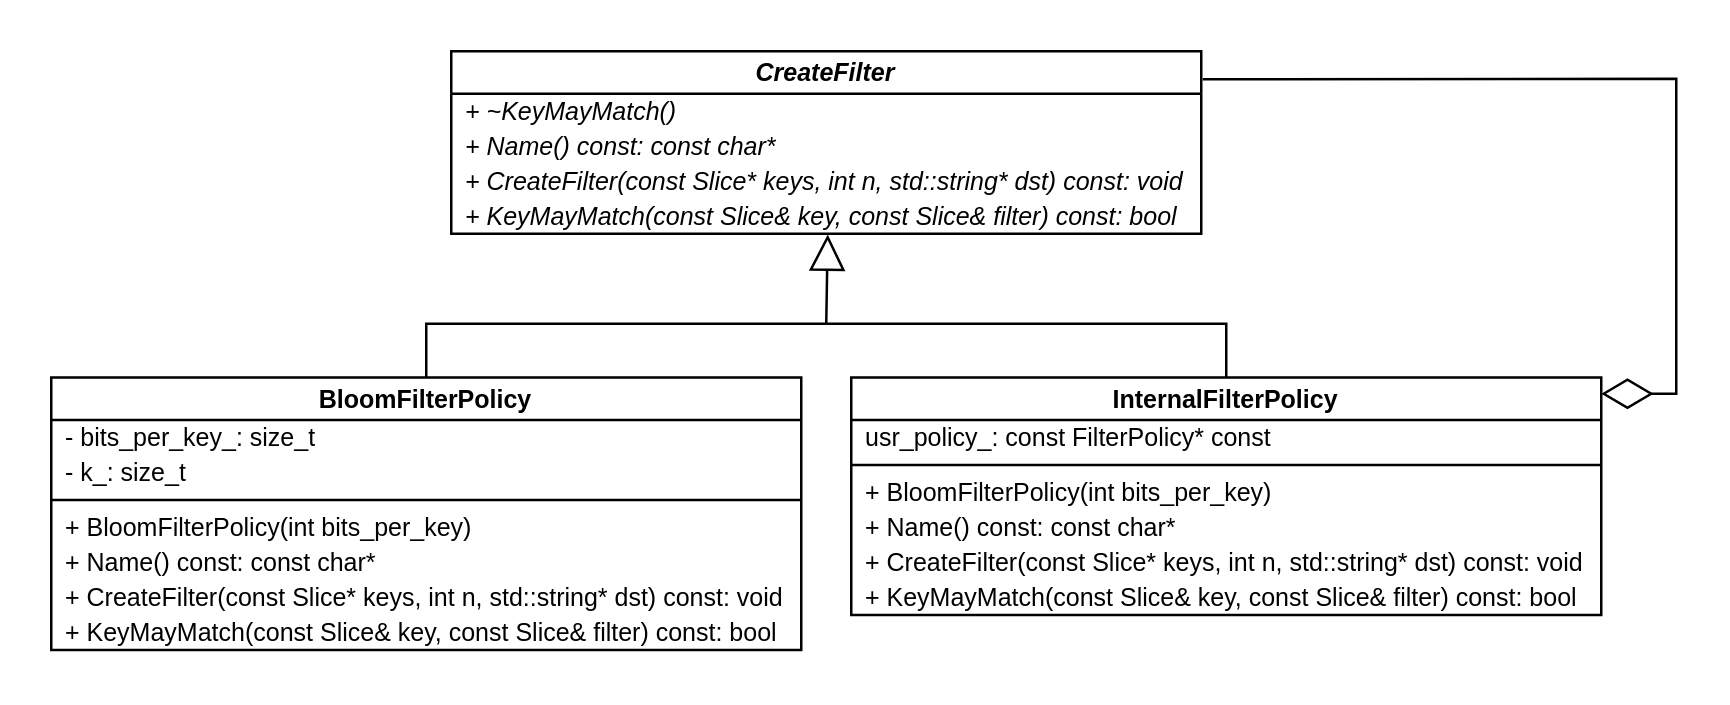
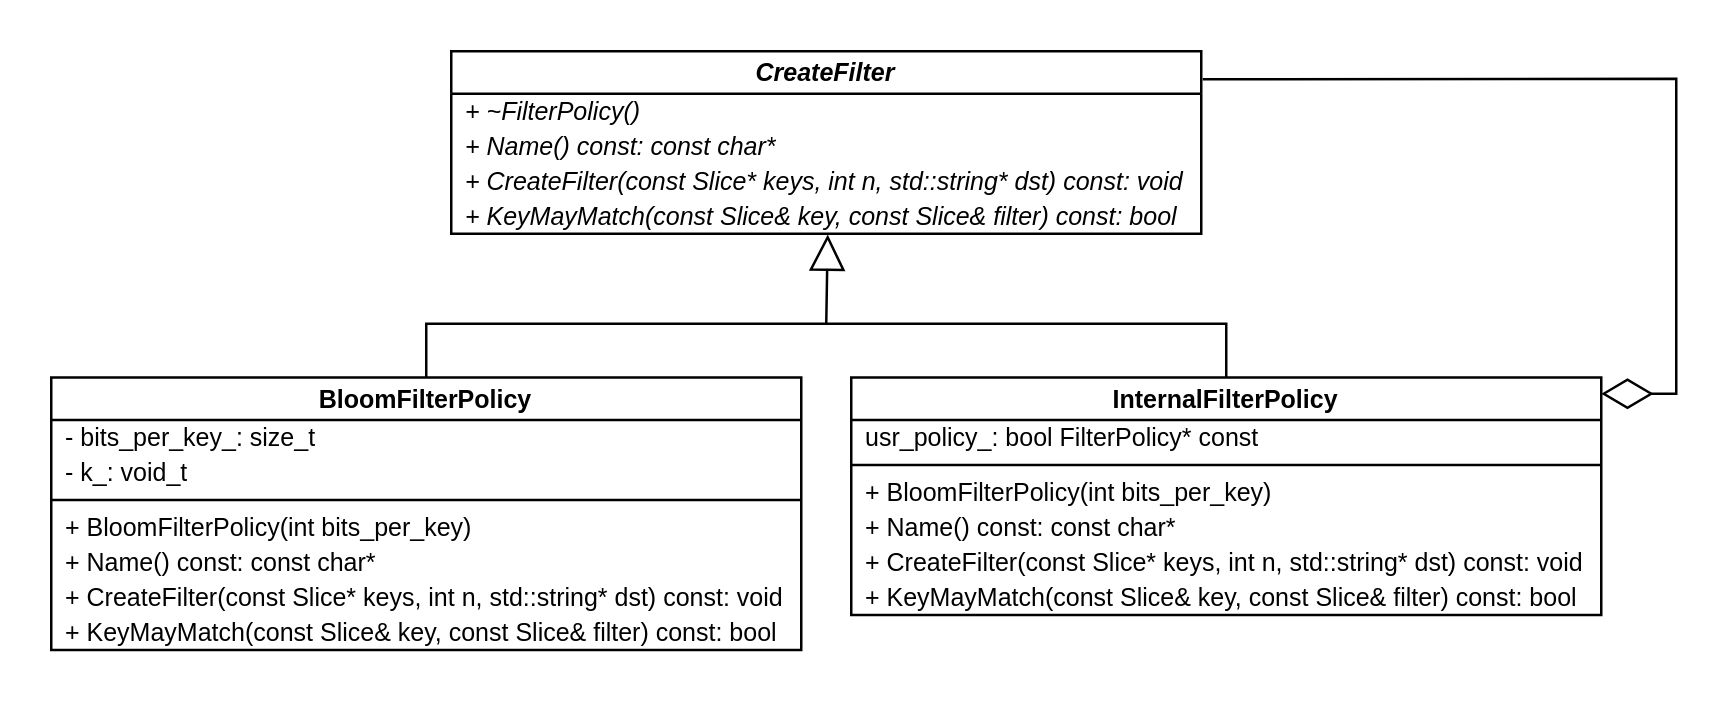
- <mxCell id="3" value="+ ~KeyMayMatch()" style="text;strokeColor=none;fillColor=none;align=left;verticalAlign=middle;spacingLeft=4;spacingRight=4;overflow=hidden;rotatable=0;points=[[0,0.5],[1,0.5]];portConstraint=eastwest;fontSize=10;fontStyle=2" vertex="1" parent="2"><mxGeometry y="17" width="300" height="14" as="geometry" /></mxCell>
+ <mxCell id="3" value="+ ~FilterPolicy()" style="text;strokeColor=none;fillColor=none;align=left;verticalAlign=middle;spacingLeft=4;spacingRight=4;overflow=hidden;rotatable=0;points=[[0,0.5],[1,0.5]];portConstraint=eastwest;fontSize=10;fontStyle=2" vertex="1" parent="2"><mxGeometry y="17" width="300" height="14" as="geometry" /></mxCell>
- <mxCell id="17" value="usr_policy_: const FilterPolicy* const" style="text;strokeColor=none;fillColor=none;align=left;verticalAlign=middle;spacingLeft=4;spacingRight=4;overflow=hidden;rotatable=0;points=[[0,0.5],[1,0.5]];portConstraint=eastwest;fontSize=10;" vertex="1" parent="16"><mxGeometry y="17" width="300" height="14" as="geometry" /></mxCell>
+ <mxCell id="17" value="usr_policy_: bool FilterPolicy* const" style="text;strokeColor=none;fillColor=none;align=left;verticalAlign=middle;spacingLeft=4;spacingRight=4;overflow=hidden;rotatable=0;points=[[0,0.5],[1,0.5]];portConstraint=eastwest;fontSize=10;" vertex="1" parent="16"><mxGeometry y="17" width="300" height="14" as="geometry" /></mxCell>
- <mxCell id="9" value="- k_: size_t" style="text;strokeColor=none;fillColor=none;align=left;verticalAlign=middle;spacingLeft=4;spacingRight=4;overflow=hidden;rotatable=0;points=[[0,0.5],[1,0.5]];portConstraint=eastwest;fontSize=10;" vertex="1" parent="7"><mxGeometry y="31" width="300" height="14" as="geometry" /></mxCell>
+ <mxCell id="9" value="- k_: void_t" style="text;strokeColor=none;fillColor=none;align=left;verticalAlign=middle;spacingLeft=4;spacingRight=4;overflow=hidden;rotatable=0;points=[[0,0.5],[1,0.5]];portConstraint=eastwest;fontSize=10;" vertex="1" parent="7"><mxGeometry y="31" width="300" height="14" as="geometry" /></mxCell>
